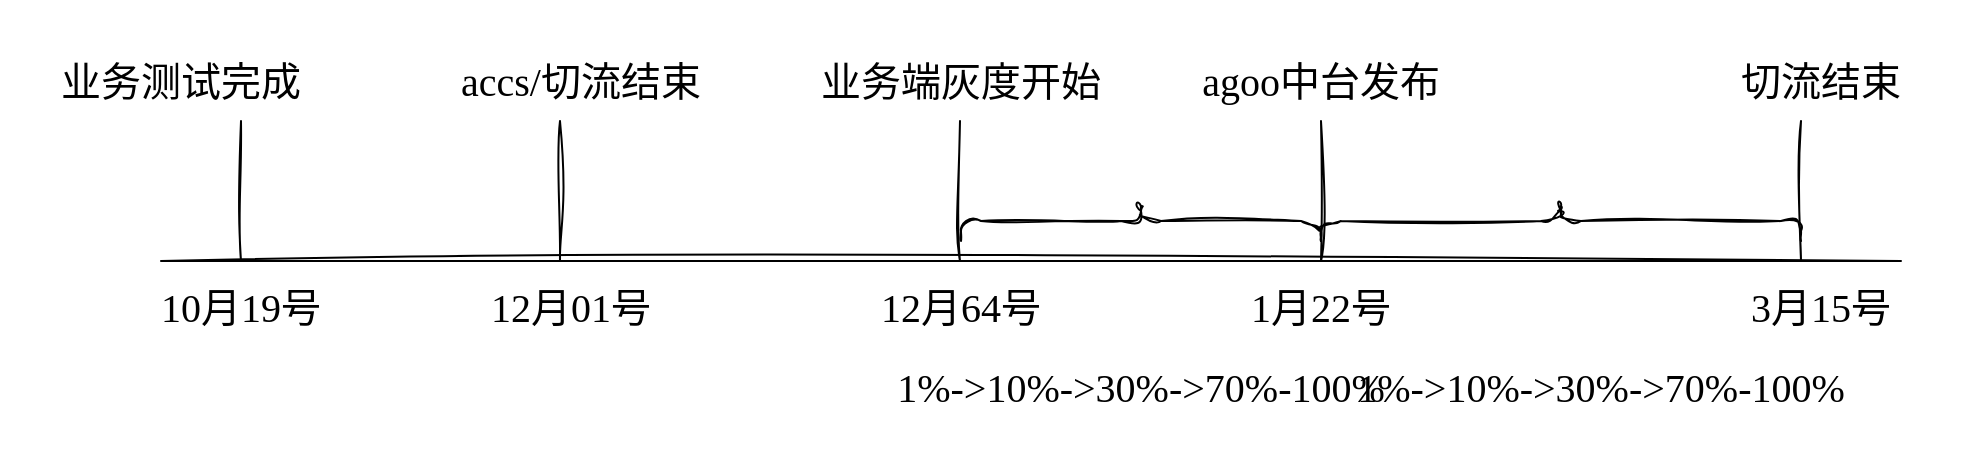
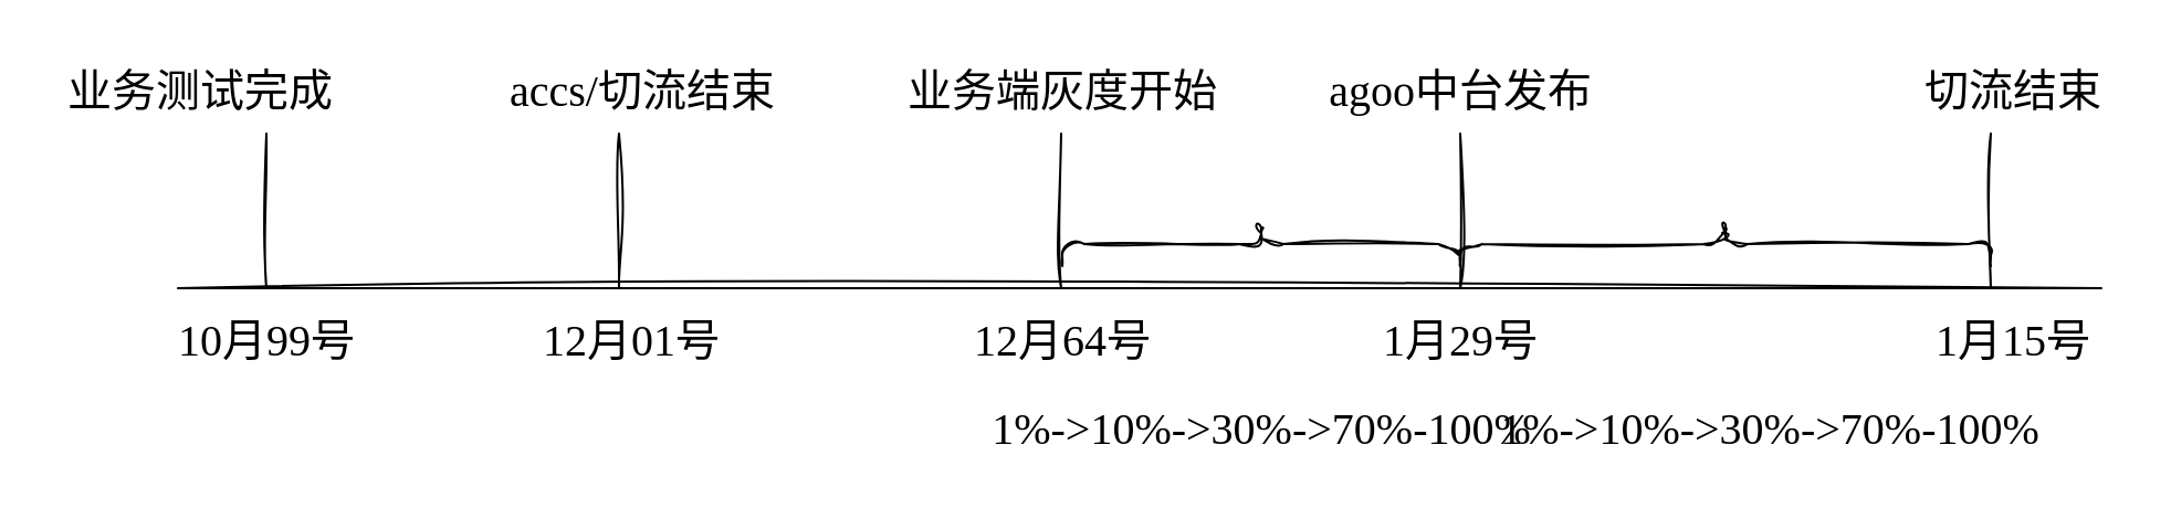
- <mxCell id="13" value="10月19号" style="text;html=1;align=center;verticalAlign=middle;resizable=0;points=[];autosize=1;strokeColor=none;fillColor=none;fontSize=20;fontFamily=Architects Daughter;" vertex="1" parent="1"><mxGeometry x="75" y="133" width="90" height="40" as="geometry" /></mxCell>
+ <mxCell id="13" value="10月99号" style="text;html=1;align=center;verticalAlign=middle;resizable=0;points=[];autosize=1;strokeColor=none;fillColor=none;fontSize=20;fontFamily=Architects Daughter;" vertex="1" parent="1"><mxGeometry x="75" y="133" width="90" height="40" as="geometry" /></mxCell>
- <mxCell id="16" value="1月22号" style="text;html=1;align=center;verticalAlign=middle;resizable=0;points=[];autosize=1;strokeColor=none;fillColor=none;fontSize=20;fontFamily=Architects Daughter;" vertex="1" parent="1"><mxGeometry x="615" y="133" width="90" height="40" as="geometry" /></mxCell>
+ <mxCell id="16" value="1月29号" style="text;html=1;align=center;verticalAlign=middle;resizable=0;points=[];autosize=1;strokeColor=none;fillColor=none;fontSize=20;fontFamily=Architects Daughter;" vertex="1" parent="1"><mxGeometry x="615" y="133" width="90" height="40" as="geometry" /></mxCell>
- <mxCell id="17" value="3月15号" style="text;html=1;align=center;verticalAlign=middle;resizable=0;points=[];autosize=1;strokeColor=none;fillColor=none;fontSize=20;fontFamily=Architects Daughter;" vertex="1" parent="1"><mxGeometry x="865" y="133" width="90" height="40" as="geometry" /></mxCell>
+ <mxCell id="17" value="1月15号" style="text;html=1;align=center;verticalAlign=middle;resizable=0;points=[];autosize=1;strokeColor=none;fillColor=none;fontSize=20;fontFamily=Architects Daughter;" vertex="1" parent="1"><mxGeometry x="865" y="133" width="90" height="40" as="geometry" /></mxCell>
